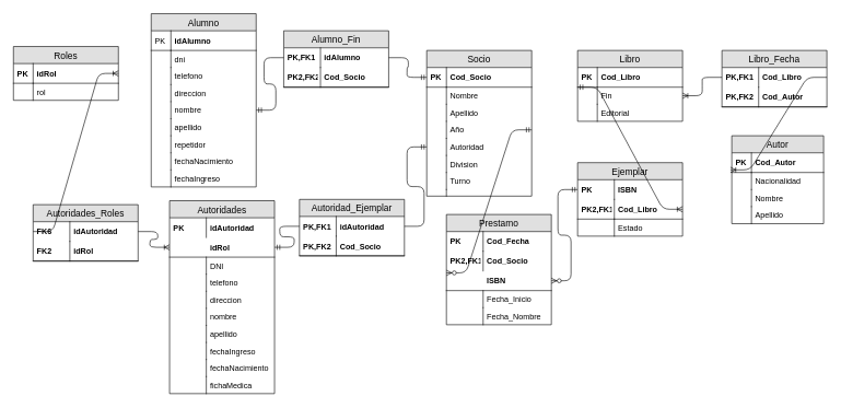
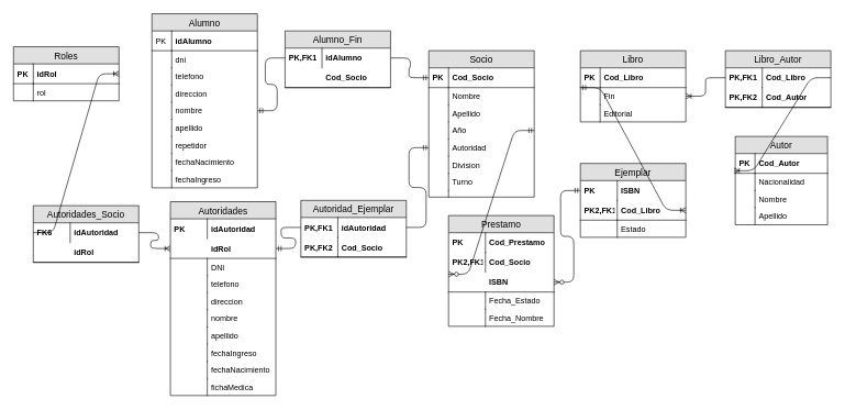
- <mxCell id="47" value="Libro_Fecha" style="swimlane;fontStyle=0;childLayout=stackLayout;horizontal=1;startSize=26;fillColor=#e0e0e0;horizontalStack=0;resizeParent=1;resizeParentMax=0;resizeLast=0;collapsible=1;marginBottom=0;swimlaneFillColor=#ffffff;align=center;fontSize=14;" parent="1" vertex="1"><mxGeometry x="1100" y="76" width="160" height="86" as="geometry" /></mxCell>
+ <mxCell id="47" value="Libro_Autor" style="swimlane;fontStyle=0;childLayout=stackLayout;horizontal=1;startSize=26;fillColor=#e0e0e0;horizontalStack=0;resizeParent=1;resizeParentMax=0;resizeLast=0;collapsible=1;marginBottom=0;swimlaneFillColor=#ffffff;align=center;fontSize=14;" parent="1" vertex="1"><mxGeometry x="1100" y="76" width="160" height="86" as="geometry" /></mxCell>
- <mxCell id="66" value="PK2,FK2" style="shape=partialRectangle;fontStyle=1;top=0;left=0;bottom=0;fillColor=none;align=left;verticalAlign=middle;spacingLeft=4;spacingRight=4;overflow=hidden;rotatable=0;points=[];portConstraint=eastwest;part=1;fontSize=12;" parent="65" vertex="1" connectable="0"><mxGeometry width="56" height="30" as="geometry" /></mxCell>
- <mxCell id="95" value="Autoridades_Roles" style="swimlane;fontStyle=0;childLayout=stackLayout;horizontal=1;startSize=26;fillColor=#e0e0e0;horizontalStack=0;resizeParent=1;resizeParentMax=0;resizeLast=0;collapsible=1;marginBottom=0;swimlaneFillColor=#ffffff;align=center;fontSize=14;" parent="1" vertex="1"><mxGeometry x="50" y="311" width="160" height="86" as="geometry" /></mxCell>
+ <mxCell id="95" value="Autoridades_Socio" style="swimlane;fontStyle=0;childLayout=stackLayout;horizontal=1;startSize=26;fillColor=#e0e0e0;horizontalStack=0;resizeParent=1;resizeParentMax=0;resizeLast=0;collapsible=1;marginBottom=0;swimlaneFillColor=#ffffff;align=center;fontSize=14;" parent="1" vertex="1"><mxGeometry x="50" y="311" width="160" height="86" as="geometry" /></mxCell>
- <mxCell id="20" value="Cod_Fecha" style="shape=partialRectangle;top=0;left=0;right=0;bottom=0;align=left;verticalAlign=middle;fillColor=none;spacingLeft=60;spacingRight=4;overflow=hidden;rotatable=0;points=[[0,0.5],[1,0.5]];portConstraint=eastwest;dropTarget=0;fontStyle=1;fontSize=12;" parent="19" vertex="1"><mxGeometry y="26" width="160" height="30" as="geometry" /></mxCell>
+ <mxCell id="20" value="Cod_Prestamo" style="shape=partialRectangle;top=0;left=0;right=0;bottom=0;align=left;verticalAlign=middle;fillColor=none;spacingLeft=60;spacingRight=4;overflow=hidden;rotatable=0;points=[[0,0.5],[1,0.5]];portConstraint=eastwest;dropTarget=0;fontStyle=1;fontSize=12;" parent="19" vertex="1"><mxGeometry y="26" width="160" height="30" as="geometry" /></mxCell>
- <mxCell id="99" value="FK2" style="shape=partialRectangle;fontStyle=1;top=0;left=0;bottom=0;fillColor=none;align=left;verticalAlign=middle;spacingLeft=4;spacingRight=4;overflow=hidden;rotatable=0;points=[];portConstraint=eastwest;part=1;fontSize=12;" parent="98" vertex="1" connectable="0"><mxGeometry width="56" height="30" as="geometry" /></mxCell>
- <mxCell id="25" value="Fecha_Inicio" style="shape=partialRectangle;top=0;left=0;right=0;bottom=0;align=left;verticalAlign=top;fillColor=none;spacingLeft=60;spacingRight=4;overflow=hidden;rotatable=0;points=[[0,0.5],[1,0.5]];portConstraint=eastwest;dropTarget=0;fontSize=12;" parent="19" vertex="1"><mxGeometry y="116" width="160" height="26" as="geometry" /></mxCell>
+ <mxCell id="25" value="Fecha_Estado" style="shape=partialRectangle;top=0;left=0;right=0;bottom=0;align=left;verticalAlign=top;fillColor=none;spacingLeft=60;spacingRight=4;overflow=hidden;rotatable=0;points=[[0,0.5],[1,0.5]];portConstraint=eastwest;dropTarget=0;fontSize=12;" parent="19" vertex="1"><mxGeometry y="116" width="160" height="26" as="geometry" /></mxCell>
